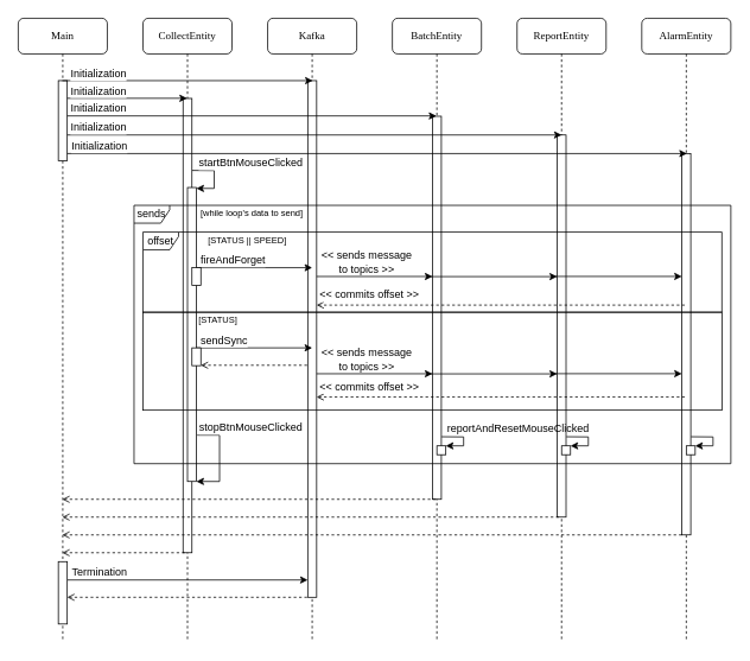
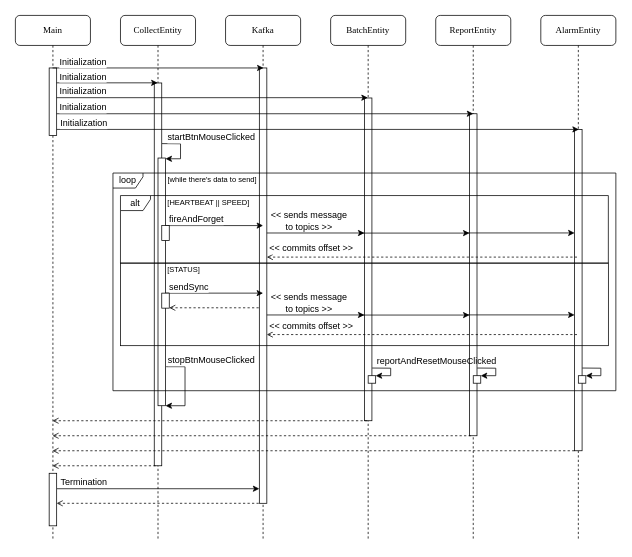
- <mxCell id="29" value="sends" style="shape=umlFrame;whiteSpace=wrap;html=1;width=40;height=20;" vertex="1" parent="1"><mxGeometry x="150" y="230" width="670" height="290" as="geometry" /></mxCell>
+ <mxCell id="29" value="loop" style="shape=umlFrame;whiteSpace=wrap;html=1;width=40;height=20;" vertex="1" parent="1"><mxGeometry x="150" y="230" width="670" height="290" as="geometry" /></mxCell>
- <mxCell id="41" value="&lt;font style=&quot;font-size: 10px&quot;&gt;[while loop's data to send]&lt;br&gt;&lt;/font&gt;" style="text;html=1;align=center;verticalAlign=middle;resizable=0;points=[];labelBackgroundColor=#ffffff;" vertex="1" connectable="0" parent="1"><mxGeometry x="245" y="235" as="geometry"><mxPoint x="36.55" y="3.18" as="offset" /></mxGeometry></mxCell>
+ <mxCell id="41" value="&lt;font style=&quot;font-size: 10px&quot;&gt;[while there's data to send]&lt;br&gt;&lt;/font&gt;" style="text;html=1;align=center;verticalAlign=middle;resizable=0;points=[];labelBackgroundColor=#ffffff;" vertex="1" connectable="0" parent="1"><mxGeometry x="245" y="235" as="geometry"><mxPoint x="36.55" y="3.18" as="offset" /></mxGeometry></mxCell>
- <mxCell id="32" value="&lt;font style=&quot;font-size: 10px&quot;&gt;[STATUS || SPEED]&lt;/font&gt;" style="text;html=1;align=center;verticalAlign=middle;resizable=0;points=[];labelBackgroundColor=#ffffff;" vertex="1" connectable="0" parent="1"><mxGeometry x="240" y="265" as="geometry"><mxPoint x="36.55" y="3.18" as="offset" /></mxGeometry></mxCell>
+ <mxCell id="32" value="&lt;font style=&quot;font-size: 10px&quot;&gt;[HEARTBEAT || SPEED]&lt;/font&gt;" style="text;html=1;align=center;verticalAlign=middle;resizable=0;points=[];labelBackgroundColor=#ffffff;" vertex="1" connectable="0" parent="1"><mxGeometry x="240" y="265" as="geometry"><mxPoint x="36.55" y="3.18" as="offset" /></mxGeometry></mxCell>
- <mxCell id="30" value="offset" style="shape=umlFrame;whiteSpace=wrap;html=1;width=40;height=20;" vertex="1" parent="1"><mxGeometry x="160" y="260" width="650" height="90" as="geometry" /></mxCell>
+ <mxCell id="30" value="alt" style="shape=umlFrame;whiteSpace=wrap;html=1;width=40;height=20;" vertex="1" parent="1"><mxGeometry x="160" y="260" width="650" height="90" as="geometry" /></mxCell>
